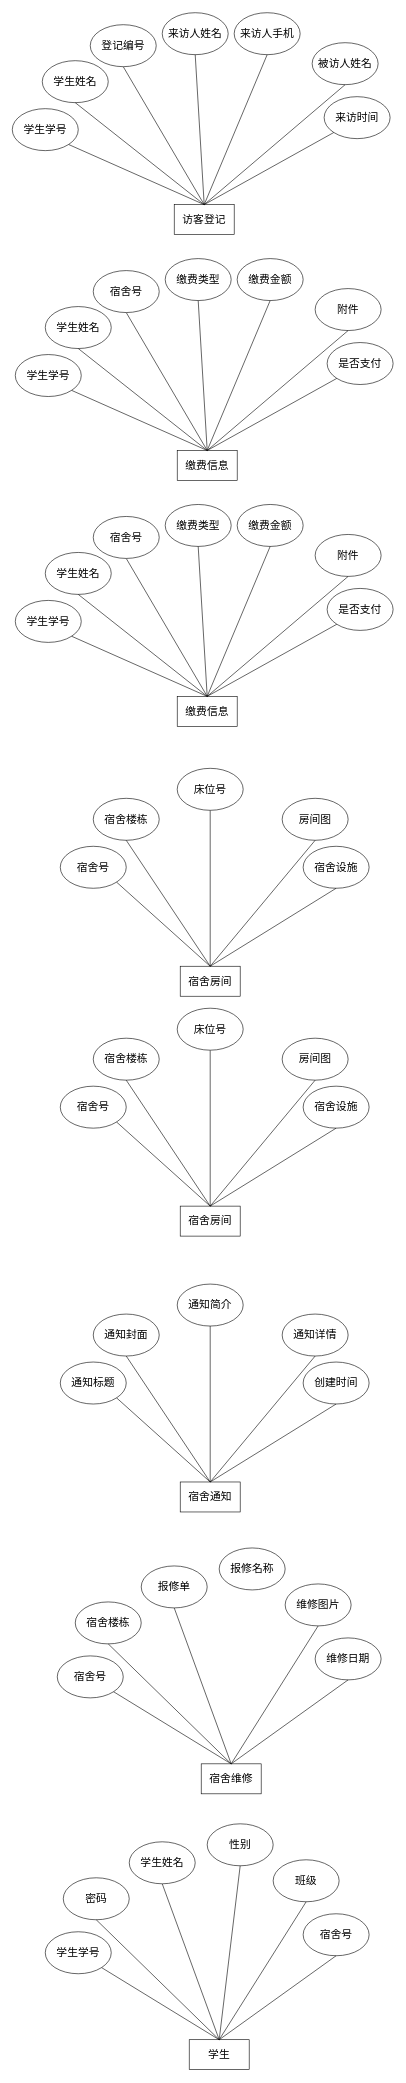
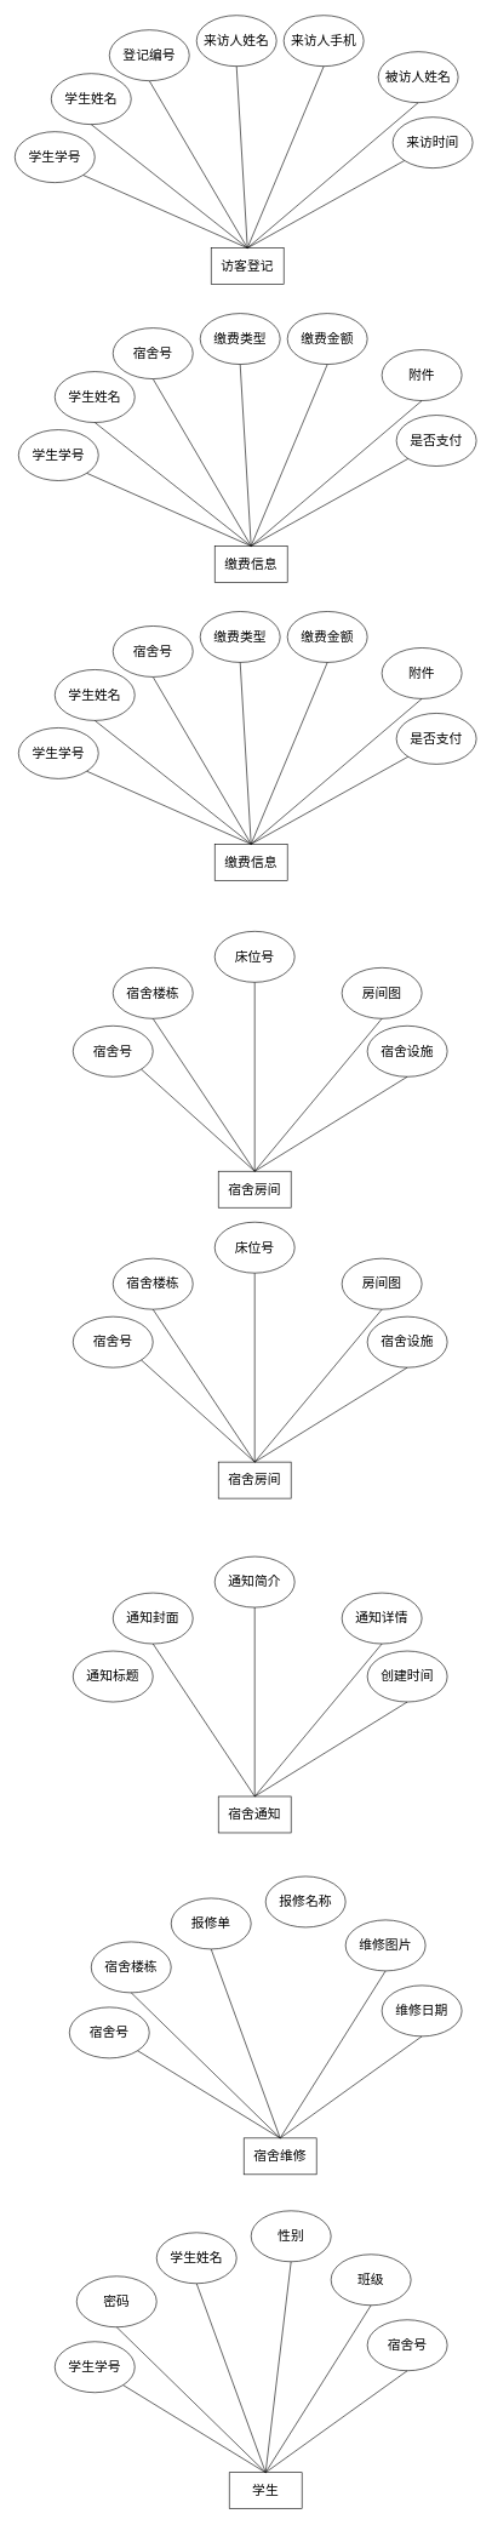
- <mxCell id="71" value="" style="endArrow=none;html=1;rounded=0;entryX=1;entryY=1;entryDx=0;entryDy=0;exitX=0.5;exitY=0;exitDx=0;exitDy=0;" edge="1" parent="1" source="69" target="70"><mxGeometry width="50" height="50" relative="1" as="geometry"><mxPoint x="400" y="2530" as="sourcePoint" /><mxPoint x="450" y="2480" as="targetPoint" /></mxGeometry></mxCell>
